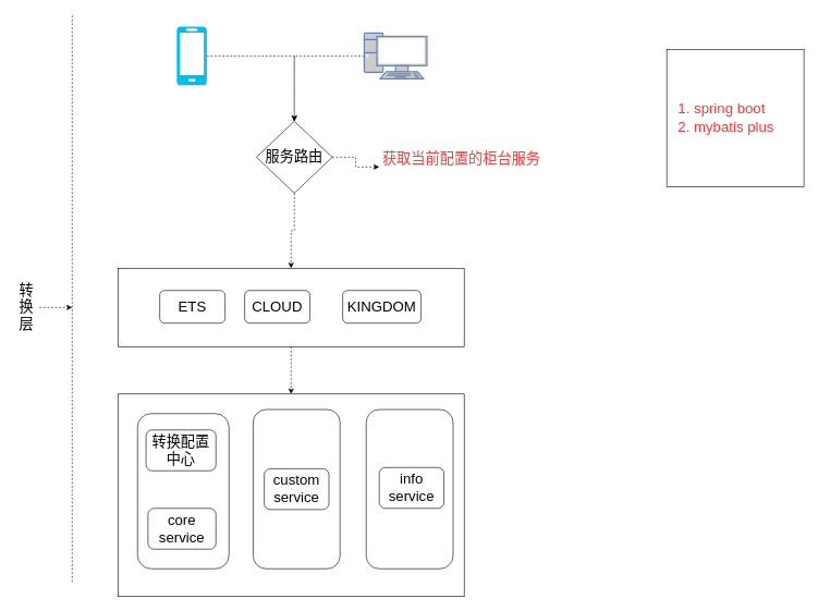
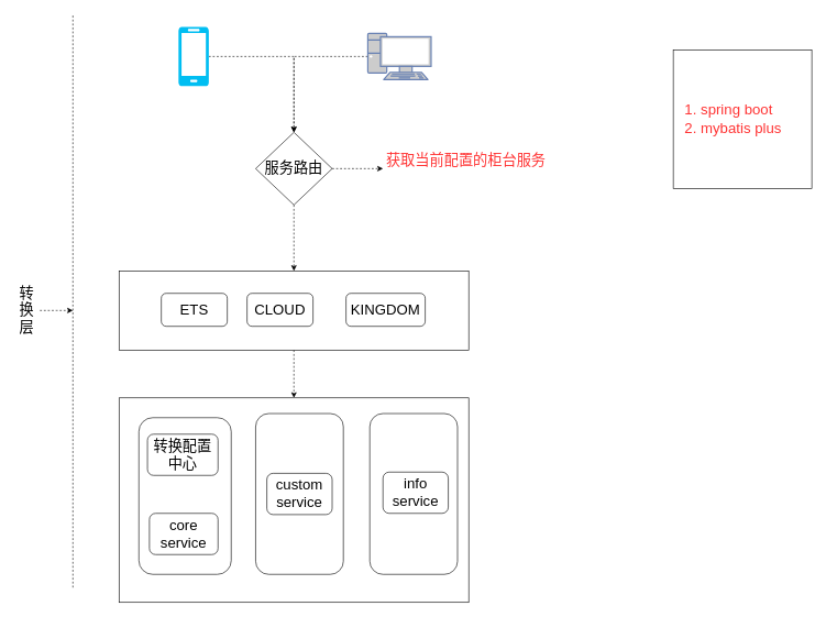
- <mxCell id="22" value="服务路由" style="rhombus;whiteSpace=wrap;html=1;fontSize=22;" vertex="1" parent="1"><mxGeometry x="392" y="185" width="116" height="110" as="geometry" /></mxCell>
+ <mxCell id="22" value="服务路由" style="rhombus;whiteSpace=wrap;html=1;fontSize=22;" vertex="1" parent="1"><mxGeometry x="387" y="200" width="116" height="110" as="geometry" /></mxCell>
